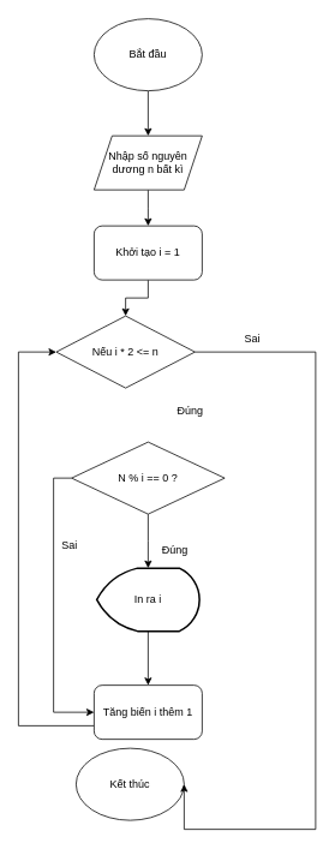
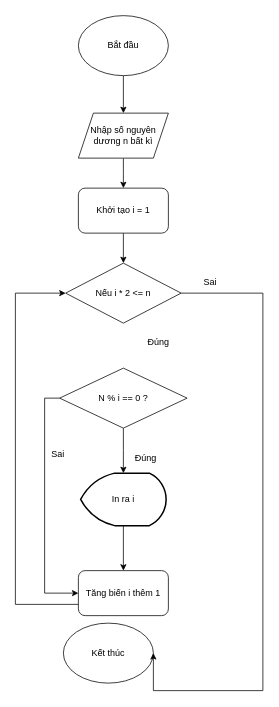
- <mxCell id="10" value="Nếu i * 2 &amp;lt;= n" style="rhombus;whiteSpace=wrap;html=1;" vertex="1" parent="1"><mxGeometry x="62" y="350" width="154" height="80" as="geometry" /></mxCell>
+ <mxCell id="10" value="Nếu i * 2 &amp;lt;= n" style="rhombus;whiteSpace=wrap;html=1;" vertex="1" parent="1"><mxGeometry x="87" y="350" width="154" height="80" as="geometry" /></mxCell>
